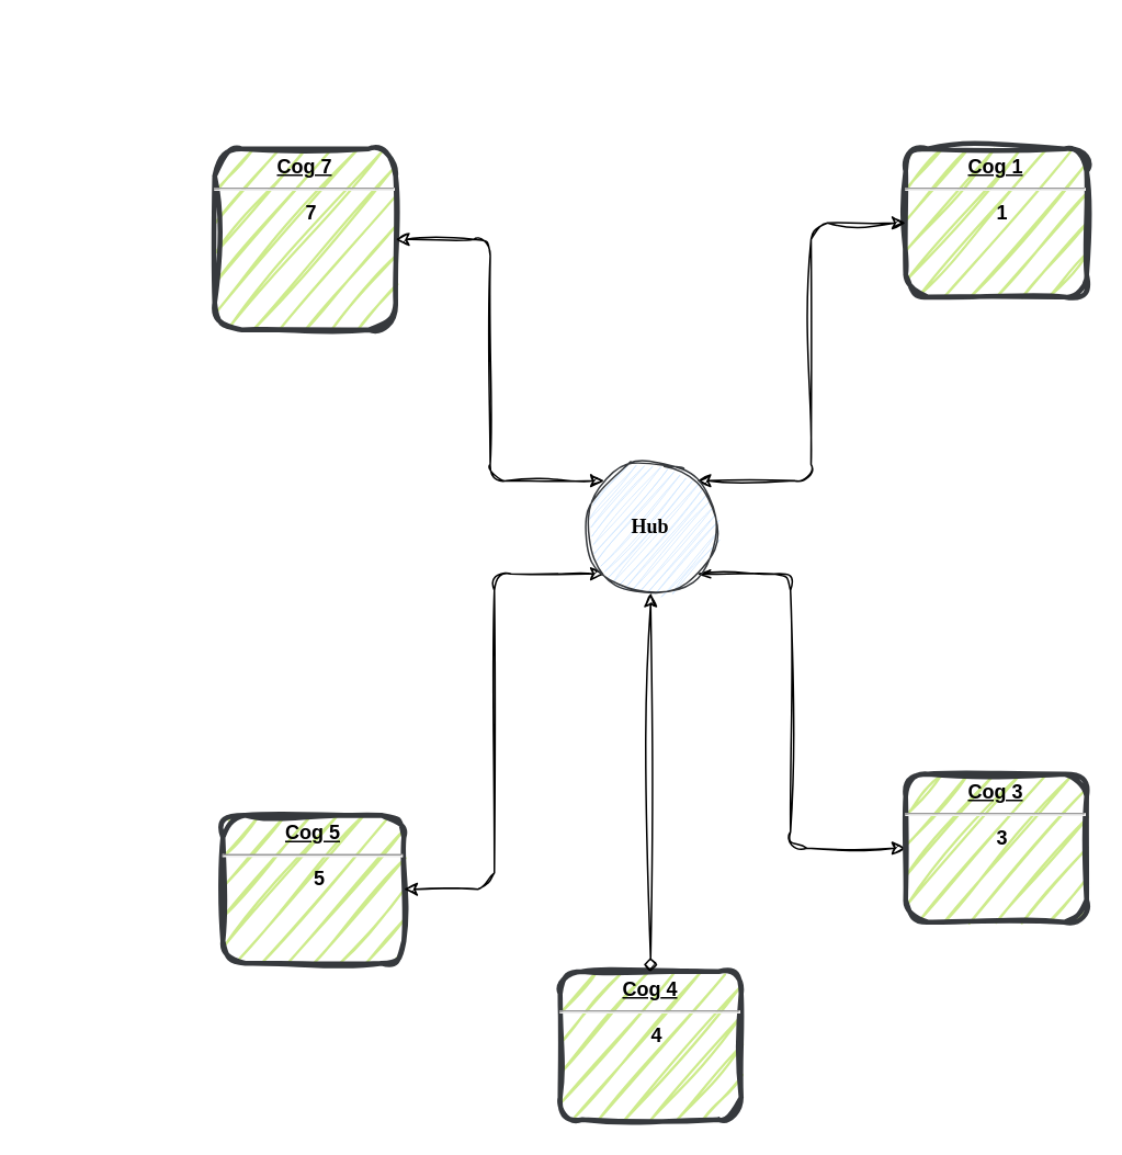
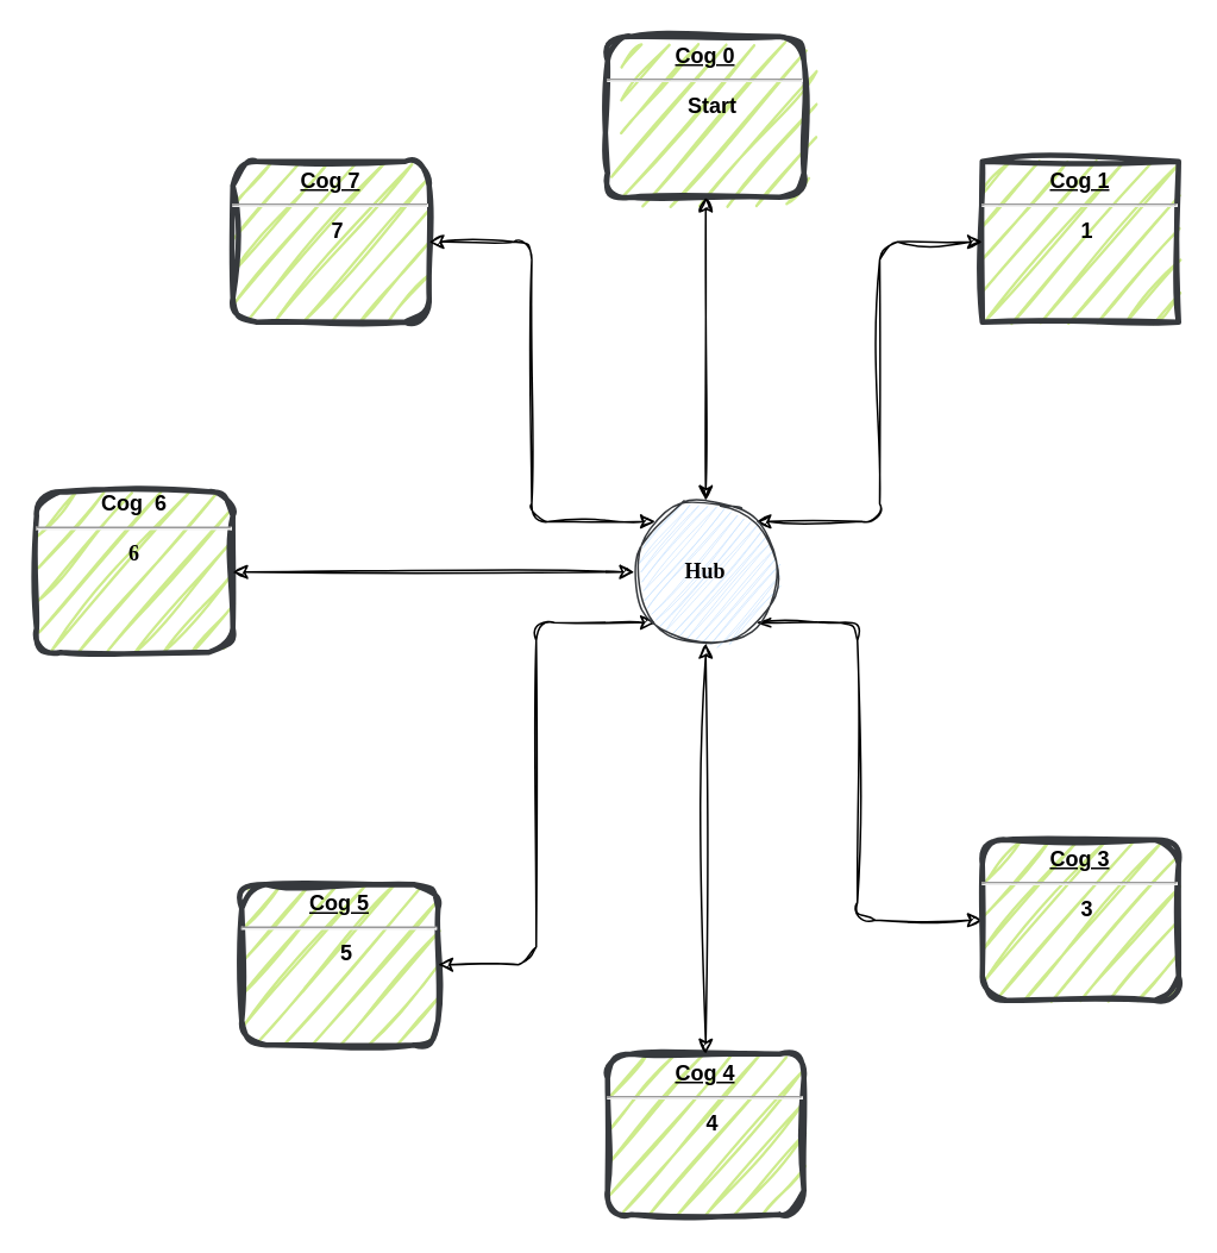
+ <mxCell id="9" value="&lt;p style=&quot;margin: 0px; margin-top: 4px; text-align: center; text-decoration: underline;&quot;&gt;&lt;strong&gt;Cog 0&lt;/strong&gt;&lt;/p&gt;&lt;hr&gt;&lt;p style=&quot;margin: 0px; margin-left: 8px;&quot;&gt;Start&lt;/p&gt;" style="verticalAlign=middle;align=center;overflow=fill;fontSize=12;fontFamily=Helvetica;html=1;rounded=1;fontStyle=1;strokeWidth=3;fillColor=#cdeb8b;sketch=1;curveFitting=1;jiggle=2;strokeColor=#36393d;" vertex="1" parent="1"><mxGeometry x="340" y="20" width="110" height="90" as="geometry" /></mxCell>
- <mxCell id="2" value="&lt;p style=&quot;margin: 0px; margin-top: 4px; text-align: center; text-decoration: underline;&quot;&gt;&lt;strong&gt;Cog 1&lt;/strong&gt;&lt;/p&gt;&lt;hr&gt;&lt;p style=&quot;margin: 0px; margin-left: 8px;&quot;&gt;1&lt;/p&gt;" style="verticalAlign=middle;align=center;overflow=fill;fontSize=12;fontFamily=Helvetica;html=1;rounded=1;fontStyle=1;strokeWidth=3;fillColor=#cdeb8b;sketch=1;curveFitting=1;jiggle=2;strokeColor=#36393d;" parent="1" vertex="1"><mxGeometry x="550" y="90" width="110" height="90" as="geometry" /></mxCell>
+ <mxCell id="2" value="&lt;p style=&quot;margin: 0px; margin-top: 4px; text-align: center; text-decoration: underline;&quot;&gt;&lt;strong&gt;Cog 1&lt;/strong&gt;&lt;/p&gt;&lt;hr&gt;&lt;p style=&quot;margin: 0px; margin-left: 8px;&quot;&gt;1&lt;/p&gt;" style="verticalAlign=middle;align=center;overflow=fill;fontSize=12;fontFamily=Helvetica;html=1;fontStyle=1;strokeWidth=3;fillColor=#cdeb8b;sketch=1;curveFitting=1;jiggle=2;strokeColor=#36393d;rounded=0;" parent="1" vertex="1"><mxGeometry x="550" y="90" width="110" height="90" as="geometry" /></mxCell>
- <mxCell id="8" value="&lt;p style=&quot;margin: 0px; margin-top: 4px; text-align: center; text-decoration: underline;&quot;&gt;&lt;strong&gt;Cog 7&lt;br&gt;&lt;/strong&gt;&lt;/p&gt;&lt;hr&gt;&lt;p style=&quot;margin: 0px; margin-left: 8px;&quot;&gt;7&lt;/p&gt;" style="verticalAlign=middle;align=center;overflow=fill;fontSize=12;fontFamily=Helvetica;html=1;rounded=1;fontStyle=1;strokeWidth=3;fillColor=#cdeb8b;sketch=1;curveFitting=1;jiggle=2;strokeColor=#36393d;" parent="1" vertex="1"><mxGeometry x="130" y="90" width="110" height="110" as="geometry" /></mxCell>
+ <mxCell id="8" value="&lt;p style=&quot;margin: 0px; margin-top: 4px; text-align: center; text-decoration: underline;&quot;&gt;&lt;strong&gt;Cog 7&lt;br&gt;&lt;/strong&gt;&lt;/p&gt;&lt;hr&gt;&lt;p style=&quot;margin: 0px; margin-left: 8px;&quot;&gt;7&lt;/p&gt;" style="verticalAlign=middle;align=center;overflow=fill;fontSize=12;fontFamily=Helvetica;html=1;rounded=1;fontStyle=1;strokeWidth=3;fillColor=#cdeb8b;sketch=1;curveFitting=1;jiggle=2;strokeColor=#36393d;" parent="1" vertex="1"><mxGeometry x="130" y="90" width="110" height="90" as="geometry" /></mxCell>
+ <mxCell id="10" style="edgeStyle=orthogonalEdgeStyle;rounded=1;sketch=1;hachureGap=4;jiggle=2;curveFitting=1;orthogonalLoop=1;jettySize=auto;html=1;exitX=0.5;exitY=0;exitDx=0;exitDy=0;entryX=0.5;entryY=1;entryDx=0;entryDy=0;fontFamily=Architects Daughter;fontSource=https%3A%2F%2Ffonts.googleapis.com%2Fcss%3Ffamily%3DArchitects%2BDaughter;startArrow=classic;startFill=1;" edge="1" parent="1" source="16" target="9"><mxGeometry relative="1" as="geometry" /></mxCell>
+ <mxCell id="7" value="&lt;font face=&quot;Helvetica&quot;&gt;Cog&amp;nbsp; 6&lt;br&gt;&lt;/font&gt;&lt;hr&gt;&lt;font face=&quot;vOSKxI1Vr5Darb8k5qbg&quot;&gt;6&lt;/font&gt;" style="verticalAlign=middle;align=center;overflow=fill;fontSize=12;fontFamily=Helvetica;rounded=1;fontStyle=1;strokeWidth=3;fillColor=#cdeb8b;sketch=1;curveFitting=1;jiggle=2;strokeColor=#36393d;html=1;fillStyle=auto;" parent="1" vertex="1"><mxGeometry x="20" y="275" width="110" height="90" as="geometry" /></mxCell>
+ <mxCell id="14" style="edgeStyle=orthogonalEdgeStyle;rounded=1;sketch=1;hachureGap=4;jiggle=2;curveFitting=1;orthogonalLoop=1;jettySize=auto;html=1;exitX=0;exitY=0.5;exitDx=0;exitDy=0;entryX=1;entryY=0.5;entryDx=0;entryDy=0;fontFamily=Architects Daughter;fontSource=https%3A%2F%2Ffonts.googleapis.com%2Fcss%3Ffamily%3DArchitects%2BDaughter;startArrow=classic;startFill=1;" edge="1" parent="1" source="16" target="7"><mxGeometry relative="1" as="geometry" /></mxCell>
- <mxCell id="11" style="edgeStyle=orthogonalEdgeStyle;rounded=1;sketch=1;hachureGap=4;jiggle=2;curveFitting=1;orthogonalLoop=1;jettySize=auto;html=1;exitX=0.5;exitY=1;exitDx=0;exitDy=0;fontFamily=Architects Daughter;fontSource=https%3A%2F%2Ffonts.googleapis.com%2Fcss%3Ffamily%3DArchitects%2BDaughter;startArrow=classic;startFill=1;endArrow=diamond;" edge="1" parent="1" source="16" target="5"><mxGeometry relative="1" as="geometry" /></mxCell>
+ <mxCell id="11" style="edgeStyle=orthogonalEdgeStyle;rounded=1;sketch=1;hachureGap=4;jiggle=2;curveFitting=1;orthogonalLoop=1;jettySize=auto;html=1;exitX=0.5;exitY=1;exitDx=0;exitDy=0;fontFamily=Architects Daughter;fontSource=https%3A%2F%2Ffonts.googleapis.com%2Fcss%3Ffamily%3DArchitects%2BDaughter;startArrow=classic;startFill=1;" edge="1" parent="1" source="16" target="5"><mxGeometry relative="1" as="geometry" /></mxCell>
